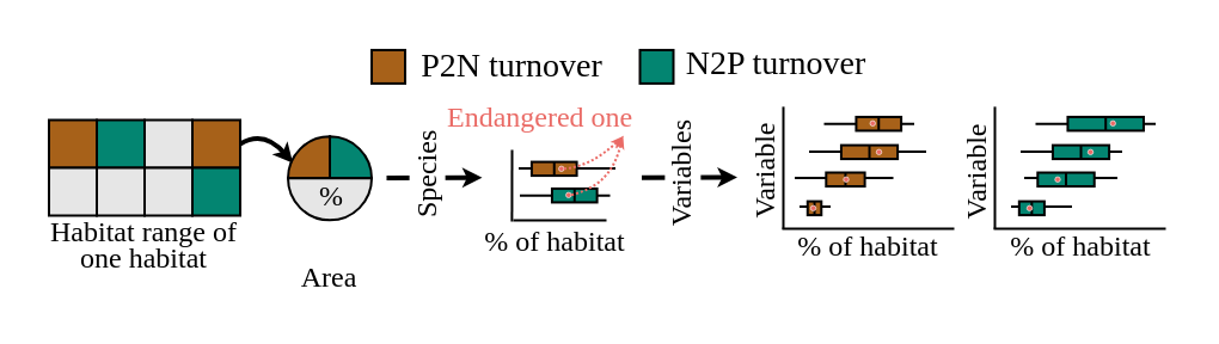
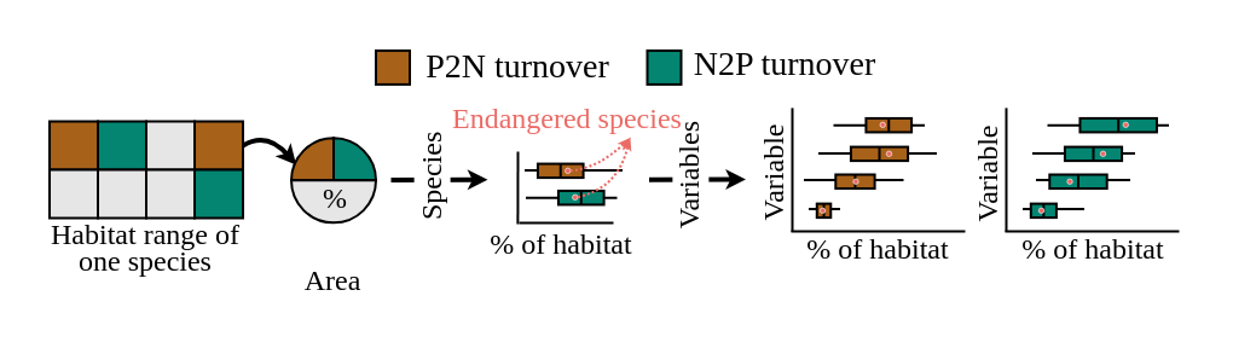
- <mxCell id="27" value="&lt;div style=&quot;line-height: 90%;&quot;&gt;Endangered one&lt;/div&gt;" style="text;html=1;align=left;verticalAlign=middle;whiteSpace=wrap;rounded=0;fontFamily=Merriweather;fontColor=#EA6B66;" parent="1" vertex="1"><mxGeometry x="185.32" y="41.92" width="99.68" height="14.75" as="geometry" /></mxCell>
+ <mxCell id="27" value="&lt;div style=&quot;line-height: 90%;&quot;&gt;Endangered species&lt;/div&gt;" style="text;html=1;align=left;verticalAlign=middle;whiteSpace=wrap;rounded=0;fontFamily=Merriweather;fontColor=#EA6B66;" parent="1" vertex="1"><mxGeometry x="185.32" y="41.92" width="99.68" height="14.75" as="geometry" /></mxCell>
- <mxCell id="15" value="&lt;div style=&quot;line-height: 90%;&quot;&gt;Habitat range of one habitat&lt;/div&gt;" style="text;align=center;verticalAlign=middle;rounded=0;fontFamily=Merriweather;spacing=2;horizontal=1;whiteSpace=wrap;html=1;imageHeight=24;imageWidth=24;strokeOpacity=100;arcSize=12;" parent="1" vertex="1"><mxGeometry x="20" y="90.75" width="80" height="22" as="geometry" /></mxCell>
+ <mxCell id="15" value="&lt;div style=&quot;line-height: 90%;&quot;&gt;Habitat range of one species&lt;/div&gt;" style="text;align=center;verticalAlign=middle;rounded=0;fontFamily=Merriweather;spacing=2;horizontal=1;whiteSpace=wrap;html=1;imageHeight=24;imageWidth=24;strokeOpacity=100;arcSize=12;" parent="1" vertex="1"><mxGeometry x="20" y="90.75" width="80" height="22" as="geometry" /></mxCell>
